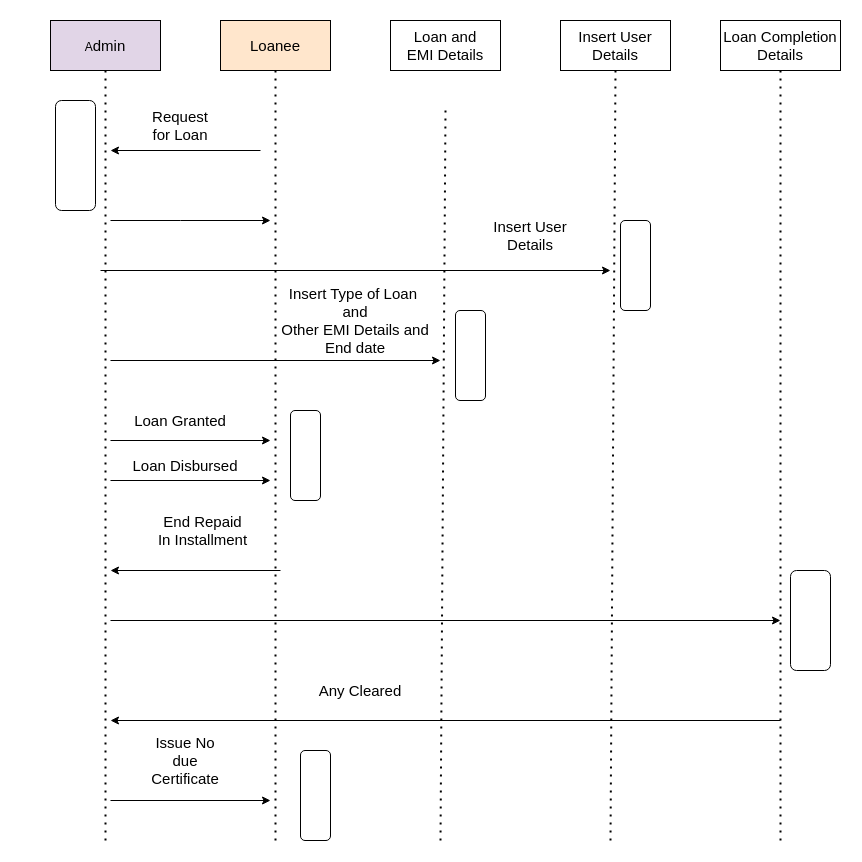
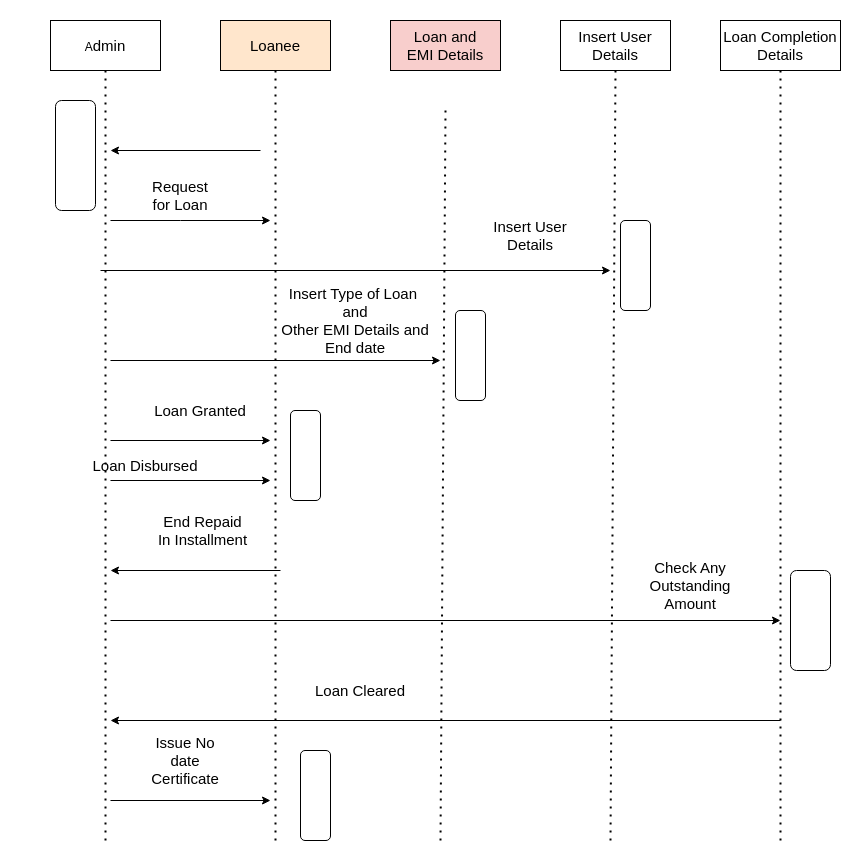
- <mxCell id="2" value="A&lt;font style=&quot;font-size: 15px;&quot;&gt;dmin&lt;/font&gt;" style="rounded=0;whiteSpace=wrap;html=1;fillColor=#e1d5e7;" parent="1" vertex="1"><mxGeometry x="50" y="20" width="110" height="50" as="geometry" /></mxCell>
+ <mxCell id="2" value="A&lt;font style=&quot;font-size: 15px;&quot;&gt;dmin&lt;/font&gt;" style="rounded=0;whiteSpace=wrap;html=1;" parent="1" vertex="1"><mxGeometry x="50" y="20" width="110" height="50" as="geometry" /></mxCell>
- <mxCell id="4" value="Loan and&lt;br style=&quot;font-size: 15px;&quot;&gt;EMI Details" style="rounded=0;whiteSpace=wrap;html=1;fontSize=15;" parent="1" vertex="1"><mxGeometry x="390" y="20" width="110" height="50" as="geometry" /></mxCell>
+ <mxCell id="4" value="Loan and&lt;br style=&quot;font-size: 15px;&quot;&gt;EMI Details" style="rounded=0;whiteSpace=wrap;html=1;fontSize=15;fillColor=#f8cecc;" parent="1" vertex="1"><mxGeometry x="390" y="20" width="110" height="50" as="geometry" /></mxCell>
- <mxCell id="12" value="Request for Loan" style="text;html=1;strokeColor=none;fillColor=none;align=center;verticalAlign=middle;whiteSpace=wrap;rounded=0;fontSize=15;" parent="1" vertex="1"><mxGeometry x="150" y="110" width="60" height="30" as="geometry" /></mxCell>
+ <mxCell id="12" value="Request for Loan" style="text;html=1;strokeColor=none;fillColor=none;align=center;verticalAlign=middle;whiteSpace=wrap;rounded=0;fontSize=15;" parent="1" vertex="1"><mxGeometry x="150" y="180" width="60" height="30" as="geometry" /></mxCell>
- <mxCell id="21" value="Loan Granted" style="text;html=1;strokeColor=none;fillColor=none;align=center;verticalAlign=middle;whiteSpace=wrap;rounded=0;fontSize=15;" parent="1" vertex="1"><mxGeometry x="125" y="400" width="110" height="40" as="geometry" /></mxCell>
+ <mxCell id="21" value="Loan Granted" style="text;html=1;strokeColor=none;fillColor=none;align=center;verticalAlign=middle;whiteSpace=wrap;rounded=0;fontSize=15;" parent="1" vertex="1"><mxGeometry x="145" y="390" width="110" height="40" as="geometry" /></mxCell>
- <mxCell id="32" value="Loan Disbursed" style="text;html=1;strokeColor=none;fillColor=none;align=center;verticalAlign=middle;whiteSpace=wrap;rounded=0;fontSize=15;" parent="1" vertex="1"><mxGeometry x="130" y="450" width="110" height="30" as="geometry" /></mxCell>
+ <mxCell id="32" value="Loan Disbursed" style="text;html=1;strokeColor=none;fillColor=none;align=center;verticalAlign=middle;whiteSpace=wrap;rounded=0;fontSize=15;" parent="1" vertex="1"><mxGeometry x="90" y="450" width="110" height="30" as="geometry" /></mxCell>
+ <mxCell id="26" value="Check Any Outstanding Amount" style="text;html=1;strokeColor=none;fillColor=none;align=center;verticalAlign=middle;whiteSpace=wrap;rounded=0;fontSize=15;" parent="1" vertex="1"><mxGeometry x="630" y="560" width="120" height="50" as="geometry" /></mxCell>
- <mxCell id="36" value="Any Cleared" style="text;html=1;strokeColor=none;fillColor=none;align=center;verticalAlign=middle;whiteSpace=wrap;rounded=0;fontSize=15;" parent="1" vertex="1"><mxGeometry x="290" y="660" width="140" height="60" as="geometry" /></mxCell>
+ <mxCell id="36" value="Loan Cleared" style="text;html=1;strokeColor=none;fillColor=none;align=center;verticalAlign=middle;whiteSpace=wrap;rounded=0;fontSize=15;" parent="1" vertex="1"><mxGeometry x="290" y="660" width="140" height="60" as="geometry" /></mxCell>
- <mxCell id="29" value="Issue No due Certificate" style="text;html=1;strokeColor=none;fillColor=none;align=center;verticalAlign=middle;whiteSpace=wrap;rounded=0;fontSize=15;" parent="1" vertex="1"><mxGeometry x="140" y="730" width="90" height="60" as="geometry" /></mxCell>
+ <mxCell id="29" value="Issue No date Certificate" style="text;html=1;strokeColor=none;fillColor=none;align=center;verticalAlign=middle;whiteSpace=wrap;rounded=0;fontSize=15;" parent="1" vertex="1"><mxGeometry x="140" y="730" width="90" height="60" as="geometry" /></mxCell>
